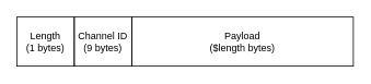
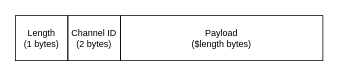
- <mxCell id="3" value="Channel ID&lt;br&gt;(9 bytes)" style="rounded=0;whiteSpace=wrap;html=1;fillColor=none;" parent="1" vertex="1"><mxGeometry x="90" y="20" width="70" height="60" as="geometry" /></mxCell>
+ <mxCell id="3" value="Channel ID&lt;br&gt;(2 bytes)" style="rounded=0;whiteSpace=wrap;html=1;fillColor=none;" parent="1" vertex="1"><mxGeometry x="90" y="20" width="70" height="60" as="geometry" /></mxCell>
